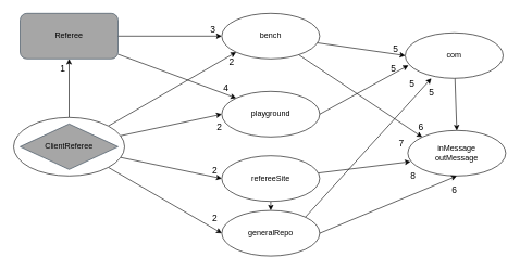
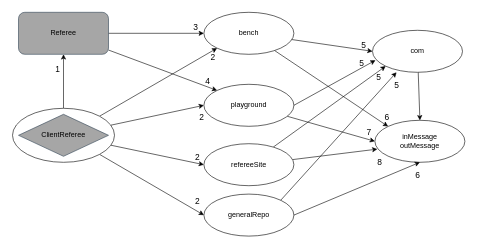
- <mxCell id="21" value="&lt;font style=&quot;font-size: 14px;&quot;&gt;1&lt;/font&gt;" style="text;html=1;align=center;verticalAlign=middle;resizable=0;points=[];autosize=1;strokeColor=none;fillColor=none;" parent="1" vertex="1"><mxGeometry x="80" y="90" width="30" height="30" as="geometry" /></mxCell>
+ <mxCell id="21" value="&lt;font style=&quot;font-size: 14px;&quot;&gt;1&lt;/font&gt;" style="text;html=1;align=center;verticalAlign=middle;resizable=0;points=[];autosize=1;strokeColor=none;fillColor=none;" parent="1" vertex="1"><mxGeometry x="80" y="100" width="30" height="30" as="geometry" /></mxCell>
+ <mxCell id="15" style="rounded=0;orthogonalLoop=1;jettySize=auto;html=1;entryX=0;entryY=0.5;entryDx=0;entryDy=0;" parent="1" source="16" target="19" edge="1"><mxGeometry relative="1" as="geometry" /></mxCell>
- <mxCell id="30" style="rounded=0;orthogonalLoop=1;jettySize=auto;html=1;" edge="1" parent="1" source="32" target="34"><mxGeometry relative="1" as="geometry" /></mxCell>
+ <mxCell id="30" style="rounded=0;orthogonalLoop=1;jettySize=auto;html=1;entryX=0;entryY=1;entryDx=0;entryDy=0;" edge="1" parent="1" source="32" target="18"><mxGeometry relative="1" as="geometry" /></mxCell>
